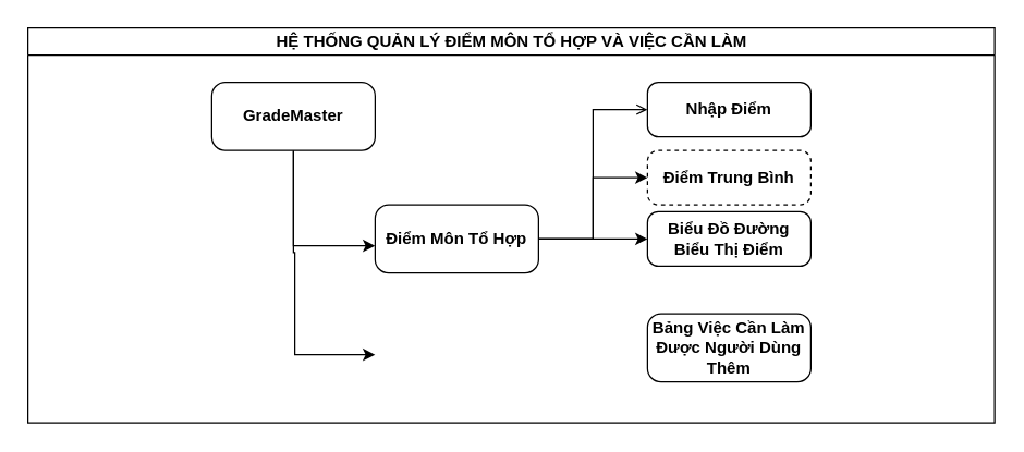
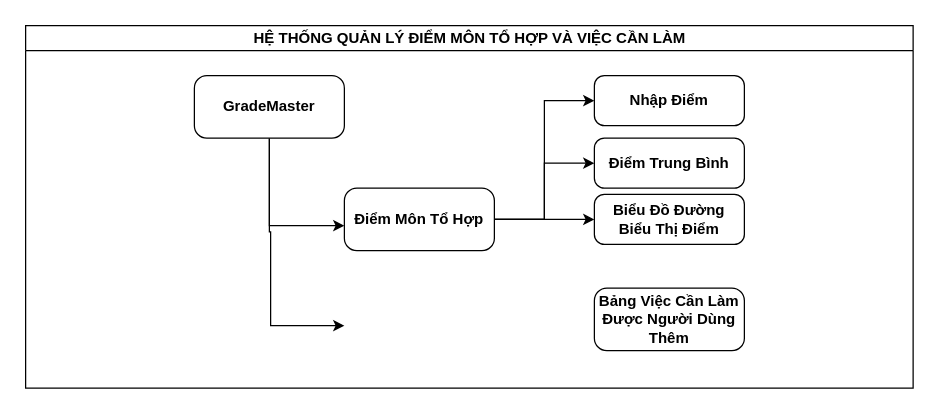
- <mxCell id="6" style="edgeStyle=orthogonalEdgeStyle;rounded=0;orthogonalLoop=1;jettySize=auto;html=1;entryX=0;entryY=0.5;entryDx=0;entryDy=0;endArrow=open;" edge="1" parent="2" source="9" target="10"><mxGeometry relative="1" as="geometry"><mxPoint x="415" y="80" as="targetPoint" /><Array as="points"><mxPoint x="415" y="155" /><mxPoint x="415" y="60" /></Array></mxGeometry></mxCell>
+ <mxCell id="6" style="edgeStyle=orthogonalEdgeStyle;rounded=0;orthogonalLoop=1;jettySize=auto;html=1;entryX=0;entryY=0.5;entryDx=0;entryDy=0;" edge="1" parent="2" source="9" target="10"><mxGeometry relative="1" as="geometry"><mxPoint x="415" y="80" as="targetPoint" /><Array as="points"><mxPoint x="415" y="155" /><mxPoint x="415" y="60" /></Array></mxGeometry></mxCell>
- <mxCell id="11" value="&lt;b&gt;Điểm Trung Bình&lt;/b&gt;" style="rounded=1;whiteSpace=wrap;html=1;arcSize=20;dashed=1;" vertex="1" parent="2"><mxGeometry x="455" y="90" width="120" height="40" as="geometry" /></mxCell>
+ <mxCell id="11" value="&lt;b&gt;Điểm Trung Bình&lt;/b&gt;" style="rounded=1;whiteSpace=wrap;html=1;arcSize=20;" vertex="1" parent="2"><mxGeometry x="455" y="90" width="120" height="40" as="geometry" /></mxCell>
